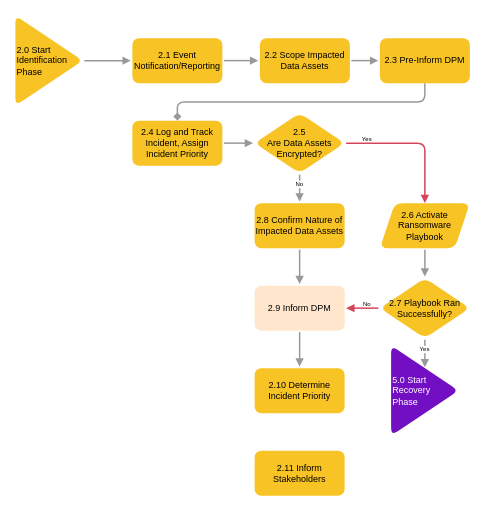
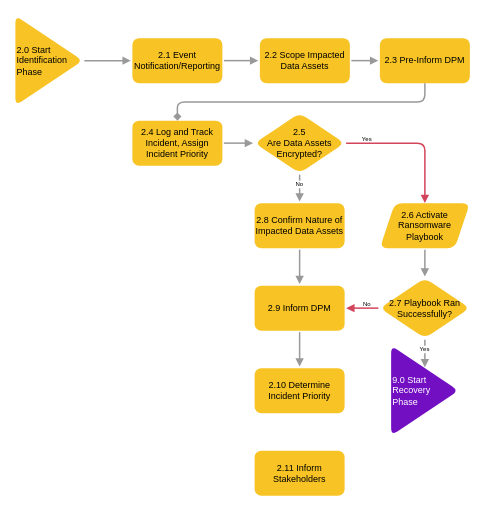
- <mxCell id="29" value="2.9 Inform DPM" style="rounded=1;whiteSpace=wrap;html=1;strokeColor=none;fillColor=#ffe6cc;labelBackgroundColor=none;labelBorderColor=none;fontColor=default;" parent="1" vertex="1"><mxGeometry x="339" y="380" width="120" height="60" as="geometry" /></mxCell>
+ <mxCell id="29" value="2.9 Inform DPM" style="rounded=1;whiteSpace=wrap;html=1;strokeColor=none;fillColor=#F7C325;labelBackgroundColor=none;labelBorderColor=none;fontColor=default;" parent="1" vertex="1"><mxGeometry x="339" y="380" width="120" height="60" as="geometry" /></mxCell>
- <mxCell id="22" value="5.0 Start Recovery Phase" style="triangle;whiteSpace=wrap;html=1;rounded=1;labelBackgroundColor=none;labelBorderColor=none;strokeColor=none;fontColor=#FFFFFF;fillColor=#730FC3;align=left;" parent="1" vertex="1"><mxGeometry x="521" y="460" width="90" height="120" as="geometry" /></mxCell>
+ <mxCell id="22" value="9.0 Start Recovery Phase" style="triangle;whiteSpace=wrap;html=1;rounded=1;labelBackgroundColor=none;labelBorderColor=none;strokeColor=none;fontColor=#FFFFFF;fillColor=#730FC3;align=left;" parent="1" vertex="1"><mxGeometry x="521" y="460" width="90" height="120" as="geometry" /></mxCell>
